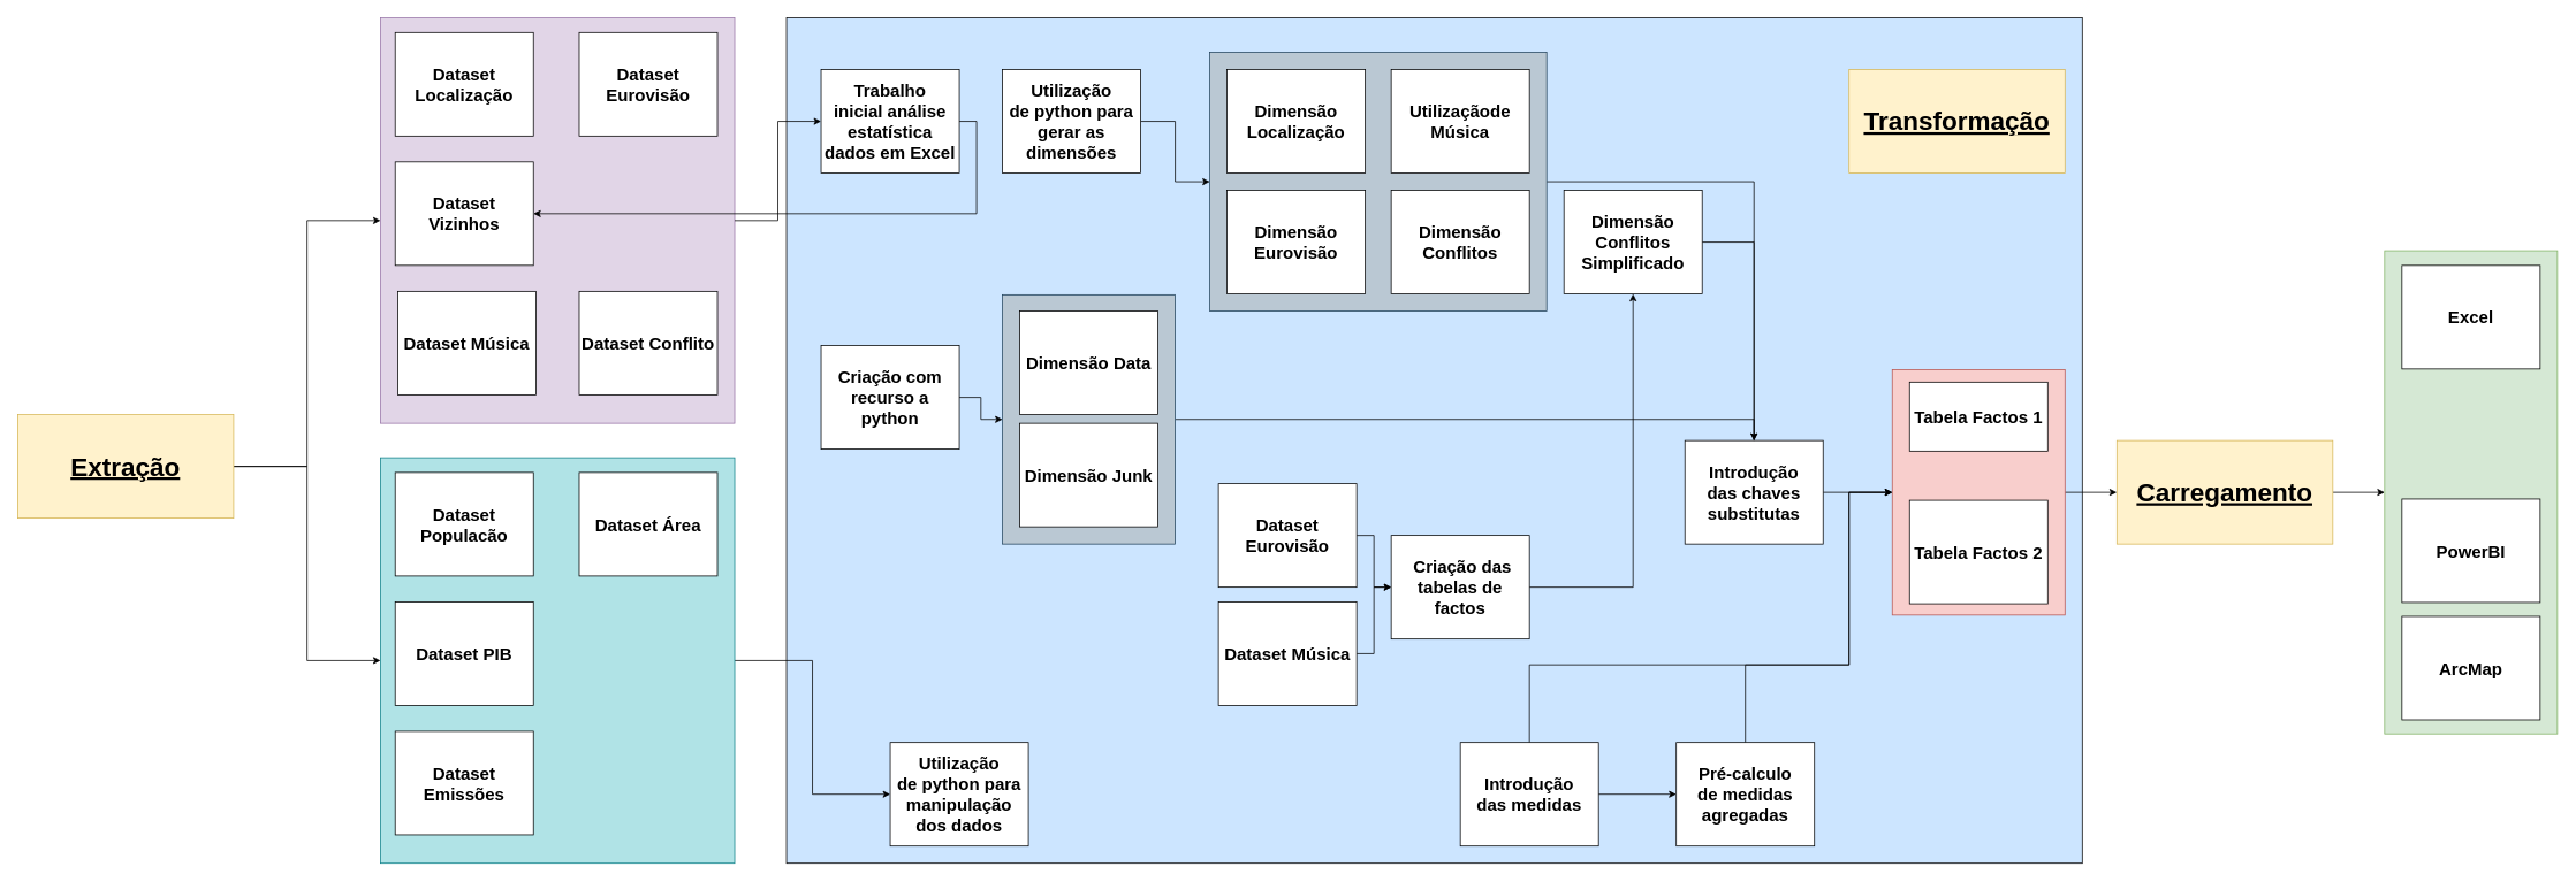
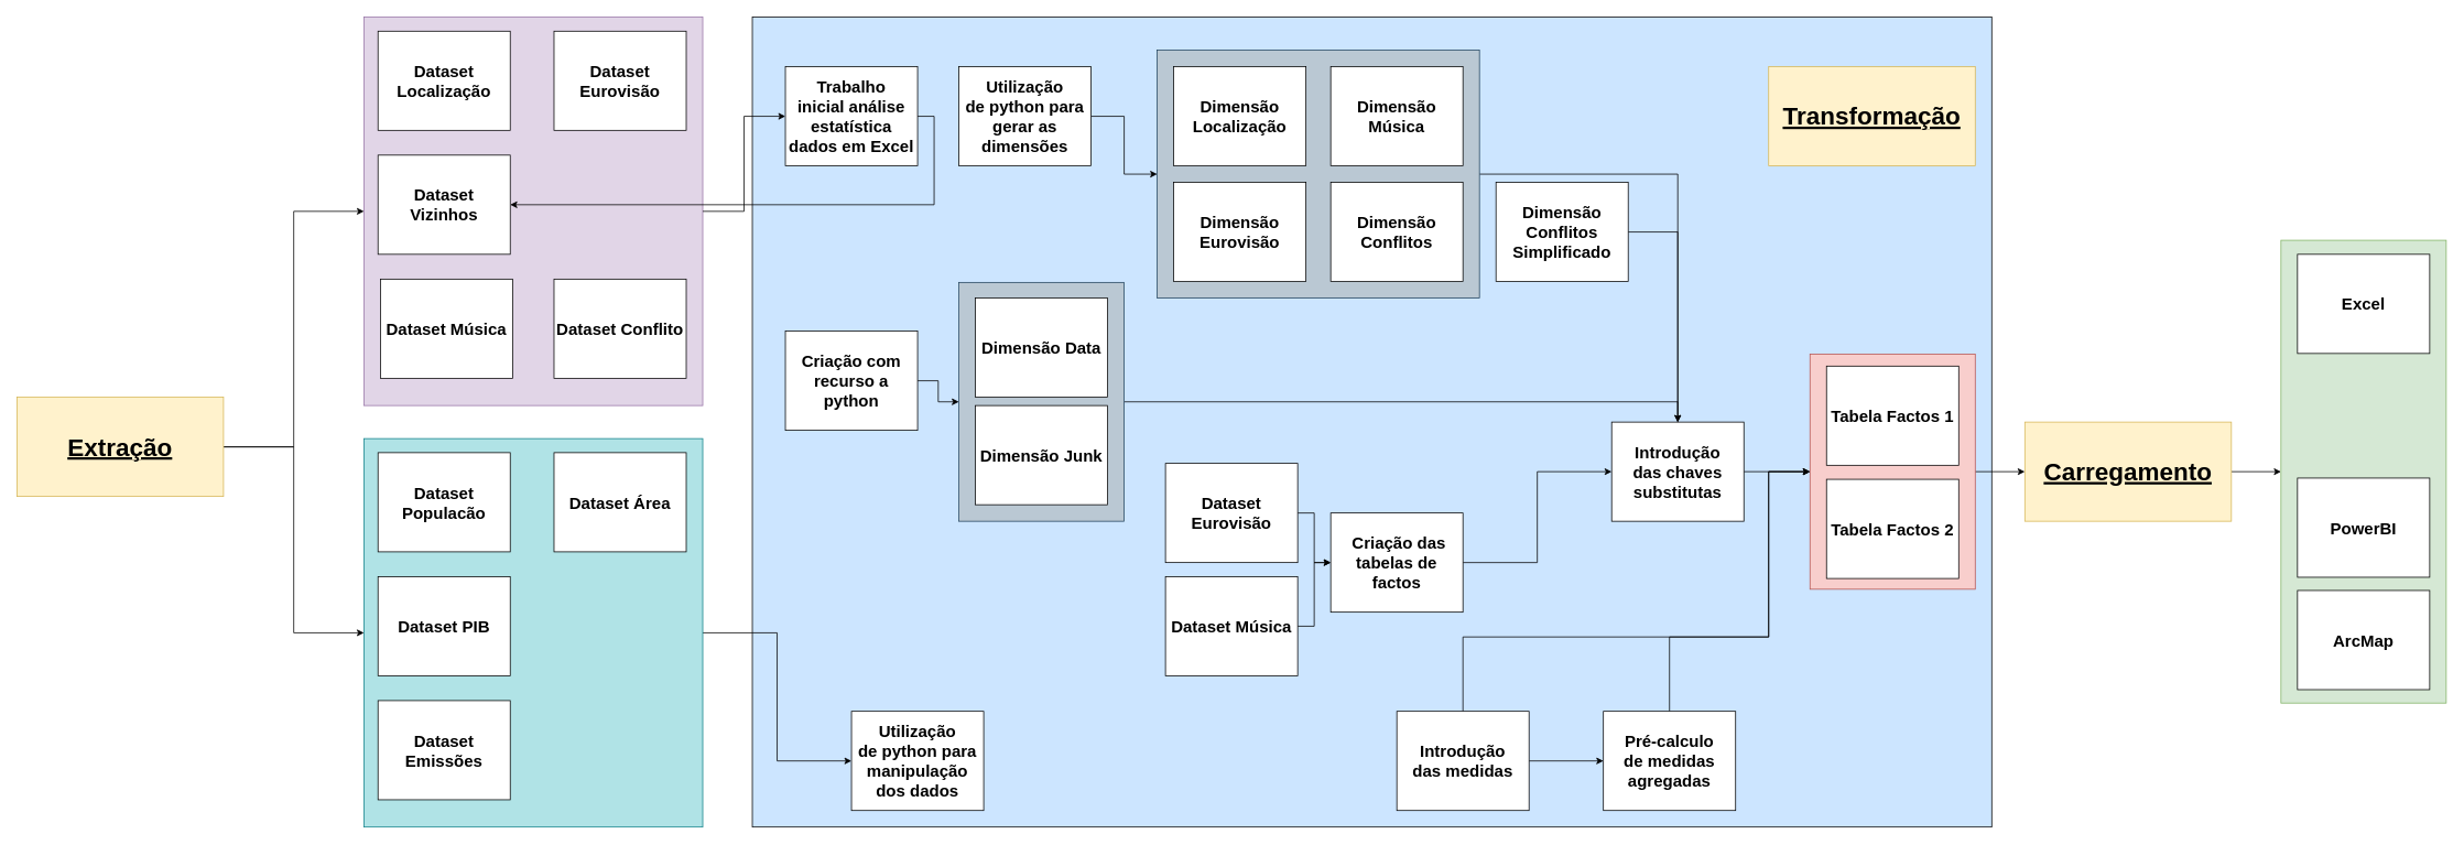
- <mxCell id="20" value="&lt;p class=&quot;MsoNormal&quot; style=&quot;font-size: 20px;&quot;&gt;&lt;span style=&quot;font-size: 20px; line-height: 107%; font-family: Helvetica, sans-serif; background-image: initial; background-position: initial; background-size: initial; background-repeat: initial; background-attachment: initial; background-origin: initial; background-clip: initial;&quot; lang=&quot;PT&quot;&gt;Utilizaçãode Música&lt;/span&gt;&lt;/p&gt;" style="rounded=0;whiteSpace=wrap;html=1;fontSize=20;fontStyle=1" parent="1" vertex="1"><mxGeometry x="1610" y="80" width="160" height="120" as="geometry" /></mxCell>
+ <mxCell id="20" value="&lt;p class=&quot;MsoNormal&quot; style=&quot;font-size: 20px;&quot;&gt;&lt;span style=&quot;font-size: 20px; line-height: 107%; font-family: Helvetica, sans-serif; background-image: initial; background-position: initial; background-size: initial; background-repeat: initial; background-attachment: initial; background-origin: initial; background-clip: initial;&quot; lang=&quot;PT&quot;&gt;Dimensão Música&lt;/span&gt;&lt;/p&gt;" style="rounded=0;whiteSpace=wrap;html=1;fontSize=20;fontStyle=1" parent="1" vertex="1"><mxGeometry x="1610" y="80" width="160" height="120" as="geometry" /></mxCell>
- <mxCell id="26" value="Tabela Factos 1" style="rounded=0;whiteSpace=wrap;html=1;fontSize=20;fontStyle=1" parent="1" vertex="1"><mxGeometry x="2210" y="442.25" width="160" height="80" as="geometry" /></mxCell>
+ <mxCell id="26" value="Tabela Factos 1" style="rounded=0;whiteSpace=wrap;html=1;fontSize=20;fontStyle=1" parent="1" vertex="1"><mxGeometry x="2210" y="442.25" width="160" height="120" as="geometry" /></mxCell>
- <mxCell id="39" style="edgeStyle=orthogonalEdgeStyle;rounded=0;orthogonalLoop=1;jettySize=auto;html=1;exitX=1;exitY=0.5;exitDx=0;exitDy=0;fontSize=20;fontStyle=1;" parent="1" source="40" target="25" edge="1"><mxGeometry relative="1" as="geometry" /></mxCell>
+ <mxCell id="39" style="edgeStyle=orthogonalEdgeStyle;rounded=0;orthogonalLoop=1;jettySize=auto;html=1;exitX=1;exitY=0.5;exitDx=0;exitDy=0;entryX=0;entryY=0.5;entryDx=0;entryDy=0;fontSize=20;fontStyle=1" parent="1" source="40" target="38" edge="1"><mxGeometry relative="1" as="geometry" /></mxCell>
